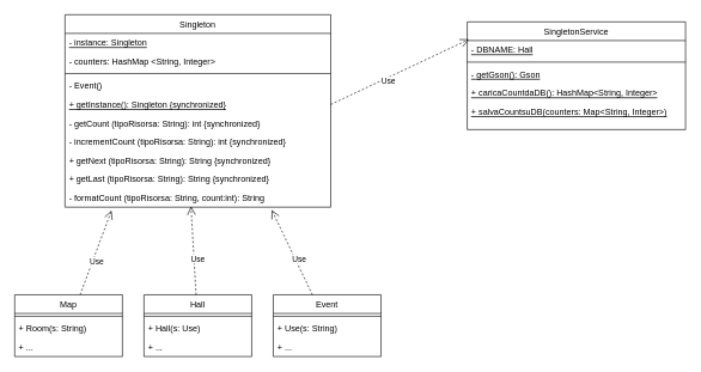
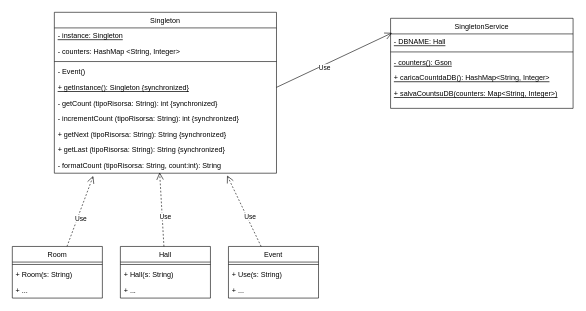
- <mxCell id="34" value="Use" style="endArrow=open;dashed=1;endSize=10;endFill=0;html=1;rounded=0;entryX=0.008;entryY=-0.064;entryDx=0;entryDy=0;entryPerimeter=0;exitX=1;exitY=0.5;exitDx=0;exitDy=0;" parent="1" source="7" target="15" edge="1"><mxGeometry x="-0.187" y="-5" width="160" relative="1" as="geometry"><mxPoint x="444" y="420" as="sourcePoint" /><mxPoint x="388" y="302" as="targetPoint" /><mxPoint as="offset" /></mxGeometry></mxCell>
+ <mxCell id="34" value="Use" style="endArrow=open;dashed=0;endSize=10;endFill=0;html=1;rounded=0;entryX=0.008;entryY=-0.064;entryDx=0;entryDy=0;entryPerimeter=0;exitX=1;exitY=0.5;exitDx=0;exitDy=0;" parent="1" source="7" target="15" edge="1"><mxGeometry x="-0.187" y="-5" width="160" relative="1" as="geometry"><mxPoint x="444" y="420" as="sourcePoint" /><mxPoint x="388" y="302" as="targetPoint" /><mxPoint as="offset" /></mxGeometry></mxCell>
- <mxCell id="17" value="- getGson(): Gson" style="text;align=left;verticalAlign=top;spacingLeft=4;spacingRight=4;overflow=hidden;rotatable=0;points=[[0,0.5],[1,0.5]];portConstraint=eastwest;fontStyle=4" parent="14" vertex="1"><mxGeometry y="60" width="304" height="26" as="geometry" /></mxCell>
+ <mxCell id="17" value="- counters(): Gson" style="text;align=left;verticalAlign=top;spacingLeft=4;spacingRight=4;overflow=hidden;rotatable=0;points=[[0,0.5],[1,0.5]];portConstraint=eastwest;fontStyle=4" parent="14" vertex="1"><mxGeometry y="60" width="304" height="26" as="geometry" /></mxCell>
- <mxCell id="20" value="Map" style="swimlane;fontStyle=0;align=center;verticalAlign=top;childLayout=stackLayout;horizontal=1;startSize=26;horizontalStack=0;resizeParent=1;resizeLast=0;collapsible=1;marginBottom=0;rounded=0;shadow=0;strokeWidth=1;" parent="1" vertex="1"><mxGeometry x="20" y="410" width="150" height="86" as="geometry"><mxRectangle x="130" y="380" width="160" height="26" as="alternateBounds" /></mxGeometry></mxCell>
+ <mxCell id="20" value="Room" style="swimlane;fontStyle=0;align=center;verticalAlign=top;childLayout=stackLayout;horizontal=1;startSize=26;horizontalStack=0;resizeParent=1;resizeLast=0;collapsible=1;marginBottom=0;rounded=0;shadow=0;strokeWidth=1;" parent="1" vertex="1"><mxGeometry x="20" y="410" width="150" height="86" as="geometry"><mxRectangle x="130" y="380" width="160" height="26" as="alternateBounds" /></mxGeometry></mxCell>
- <mxCell id="26" value="+ Hall(s: Use)" style="text;align=left;verticalAlign=top;spacingLeft=4;spacingRight=4;overflow=hidden;rotatable=0;points=[[0,0.5],[1,0.5]];portConstraint=eastwest;" parent="24" vertex="1"><mxGeometry y="34" width="150" height="26" as="geometry" /></mxCell>
+ <mxCell id="26" value="+ Hall(s: String)" style="text;align=left;verticalAlign=top;spacingLeft=4;spacingRight=4;overflow=hidden;rotatable=0;points=[[0,0.5],[1,0.5]];portConstraint=eastwest;" parent="24" vertex="1"><mxGeometry y="34" width="150" height="26" as="geometry" /></mxCell>
